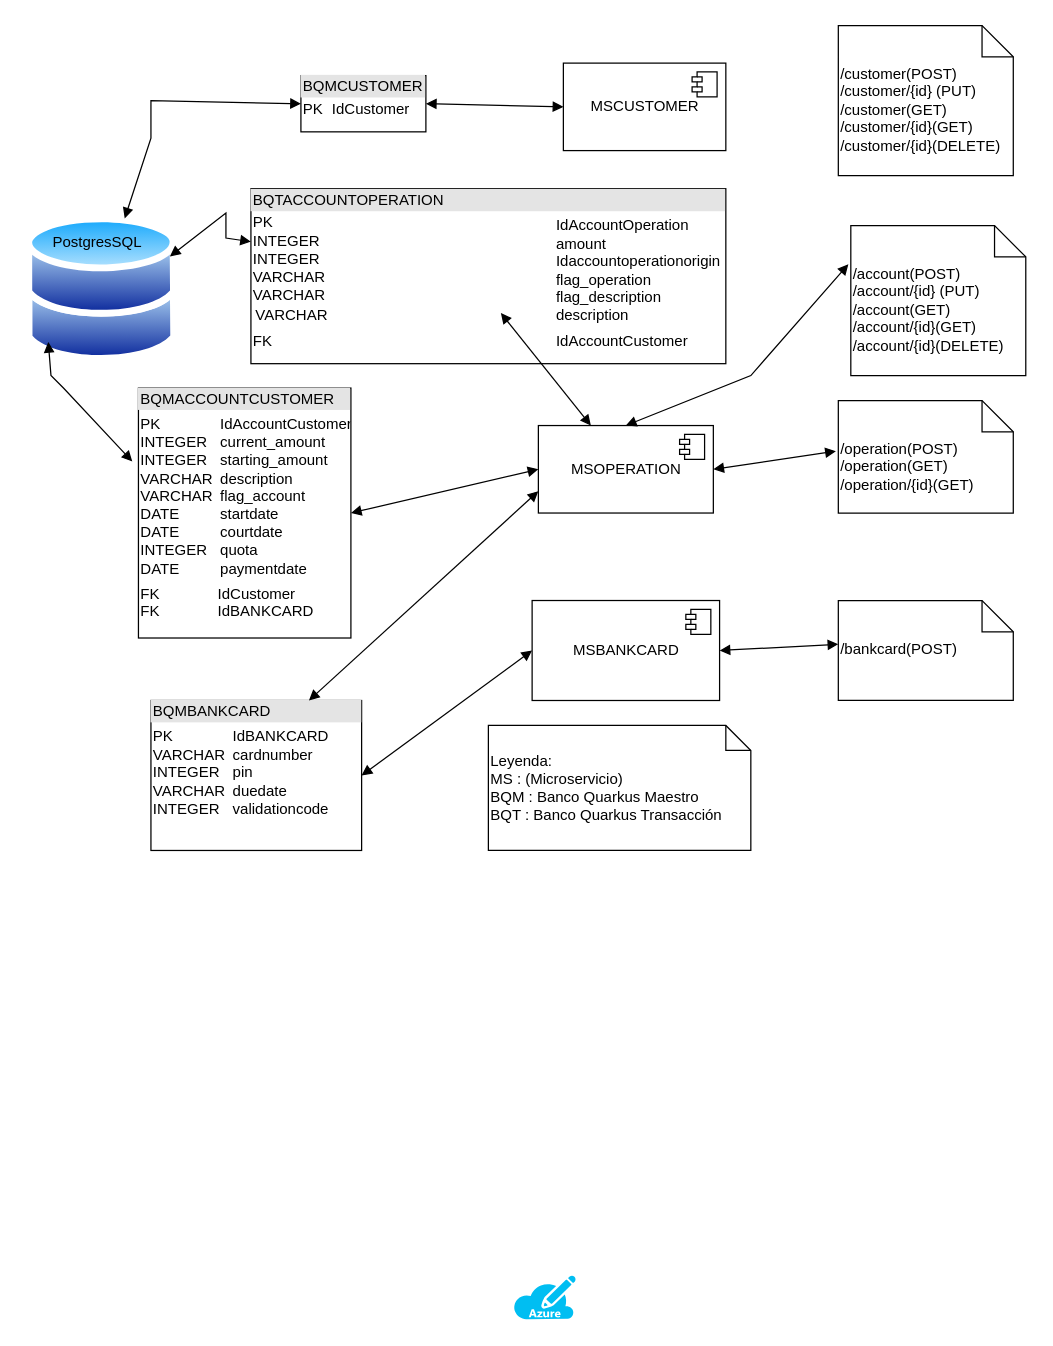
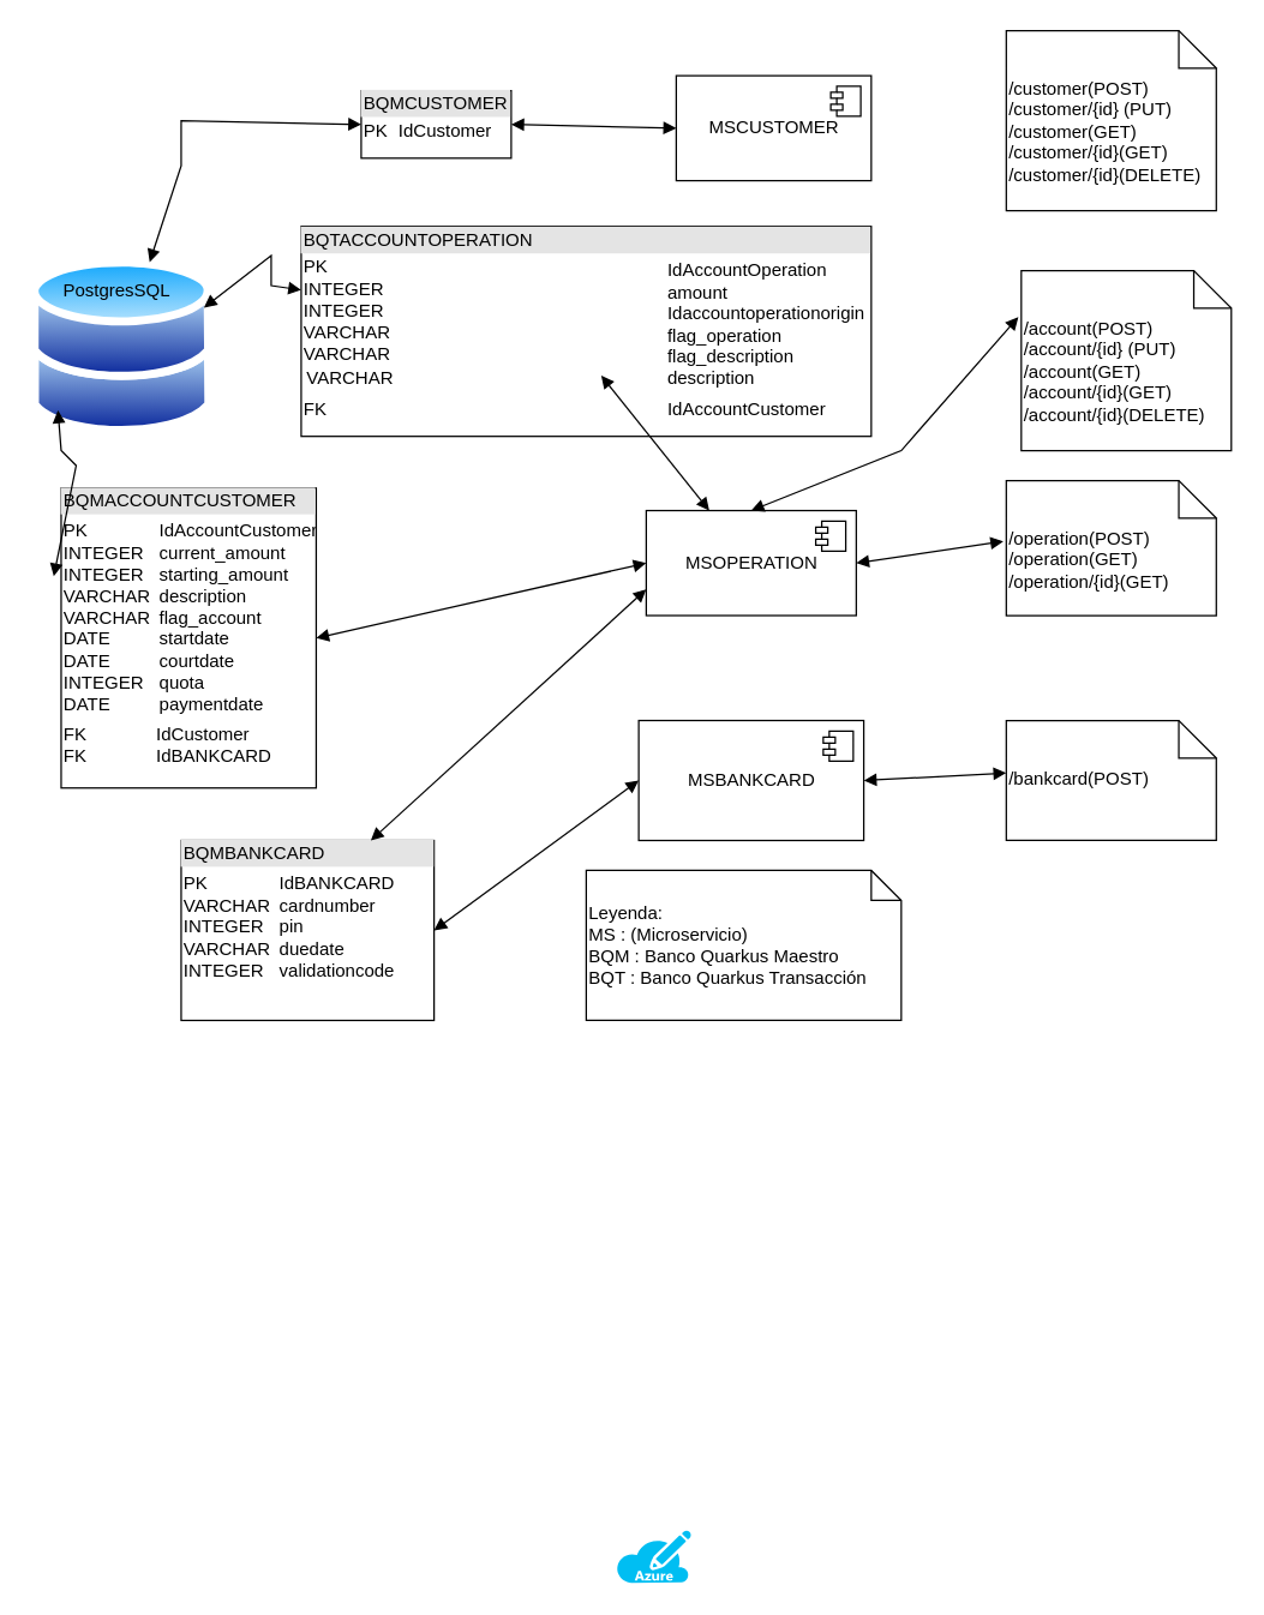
- <mxCell id="10" value="&lt;div style=&quot;box-sizing:border-box;width:100%;background:#e4e4e4;padding:2px;&quot;&gt;BQMACCOUNTCUSTOMER&lt;/div&gt;&lt;table style=&quot;width:100%;font-size:1em;&quot; cellpadding=&quot;2&quot; cellspacing=&quot;0&quot;&gt;&lt;tbody&gt;&lt;tr&gt;&lt;td&gt;PK&lt;br&gt;INTEGER&lt;br&gt;INTEGER&lt;br&gt;VARCHAR&lt;br&gt;VARCHAR&lt;br&gt;DATE&lt;br&gt;DATE&lt;br&gt;INTEGER&lt;br&gt;DATE&lt;/td&gt;&lt;td&gt;&lt;table style=&quot;font-size: 1em; width: 160px;&quot; cellpadding=&quot;2&quot; cellspacing=&quot;0&quot;&gt;&lt;tbody&gt;&lt;tr&gt;&lt;td&gt;IdAccountCustomer&lt;br&gt;current_amount&lt;br&gt;starting_amount&lt;br&gt;description&lt;br&gt;flag_account&lt;br&gt;startdate&lt;br&gt;courtdate&lt;br&gt;quota&lt;br&gt;paymentdate&lt;br&gt;&lt;/td&gt;&lt;/tr&gt;&lt;/tbody&gt;&lt;/table&gt;&lt;/td&gt;&lt;/tr&gt;&lt;tr&gt;&lt;td&gt;FK&lt;br&gt;FK&lt;/td&gt;&lt;td&gt;IdCustomer&lt;br&gt;IdBANKCARD&lt;br&gt;&lt;/td&gt;&lt;/tr&gt;&lt;/tbody&gt;&lt;/table&gt;" style="verticalAlign=top;align=left;overflow=fill;html=1;" parent="1" vertex="1"><mxGeometry x="110" y="310" width="170" height="200" as="geometry" /></mxCell>
+ <mxCell id="10" value="&lt;div style=&quot;box-sizing:border-box;width:100%;background:#e4e4e4;padding:2px;&quot;&gt;BQMACCOUNTCUSTOMER&lt;/div&gt;&lt;table style=&quot;width:100%;font-size:1em;&quot; cellpadding=&quot;2&quot; cellspacing=&quot;0&quot;&gt;&lt;tbody&gt;&lt;tr&gt;&lt;td&gt;PK&lt;br&gt;INTEGER&lt;br&gt;INTEGER&lt;br&gt;VARCHAR&lt;br&gt;VARCHAR&lt;br&gt;DATE&lt;br&gt;DATE&lt;br&gt;INTEGER&lt;br&gt;DATE&lt;/td&gt;&lt;td&gt;&lt;table style=&quot;font-size: 1em; width: 160px;&quot; cellpadding=&quot;2&quot; cellspacing=&quot;0&quot;&gt;&lt;tbody&gt;&lt;tr&gt;&lt;td&gt;IdAccountCustomer&lt;br&gt;current_amount&lt;br&gt;starting_amount&lt;br&gt;description&lt;br&gt;flag_account&lt;br&gt;startdate&lt;br&gt;courtdate&lt;br&gt;quota&lt;br&gt;paymentdate&lt;br&gt;&lt;/td&gt;&lt;/tr&gt;&lt;/tbody&gt;&lt;/table&gt;&lt;/td&gt;&lt;/tr&gt;&lt;tr&gt;&lt;td&gt;FK&lt;br&gt;FK&lt;/td&gt;&lt;td&gt;IdCustomer&lt;br&gt;IdBANKCARD&lt;br&gt;&lt;/td&gt;&lt;/tr&gt;&lt;/tbody&gt;&lt;/table&gt;" style="verticalAlign=top;align=left;overflow=fill;html=1;" parent="1" vertex="1"><mxGeometry x="40" y="325" width="170" height="200" as="geometry" /></mxCell>
